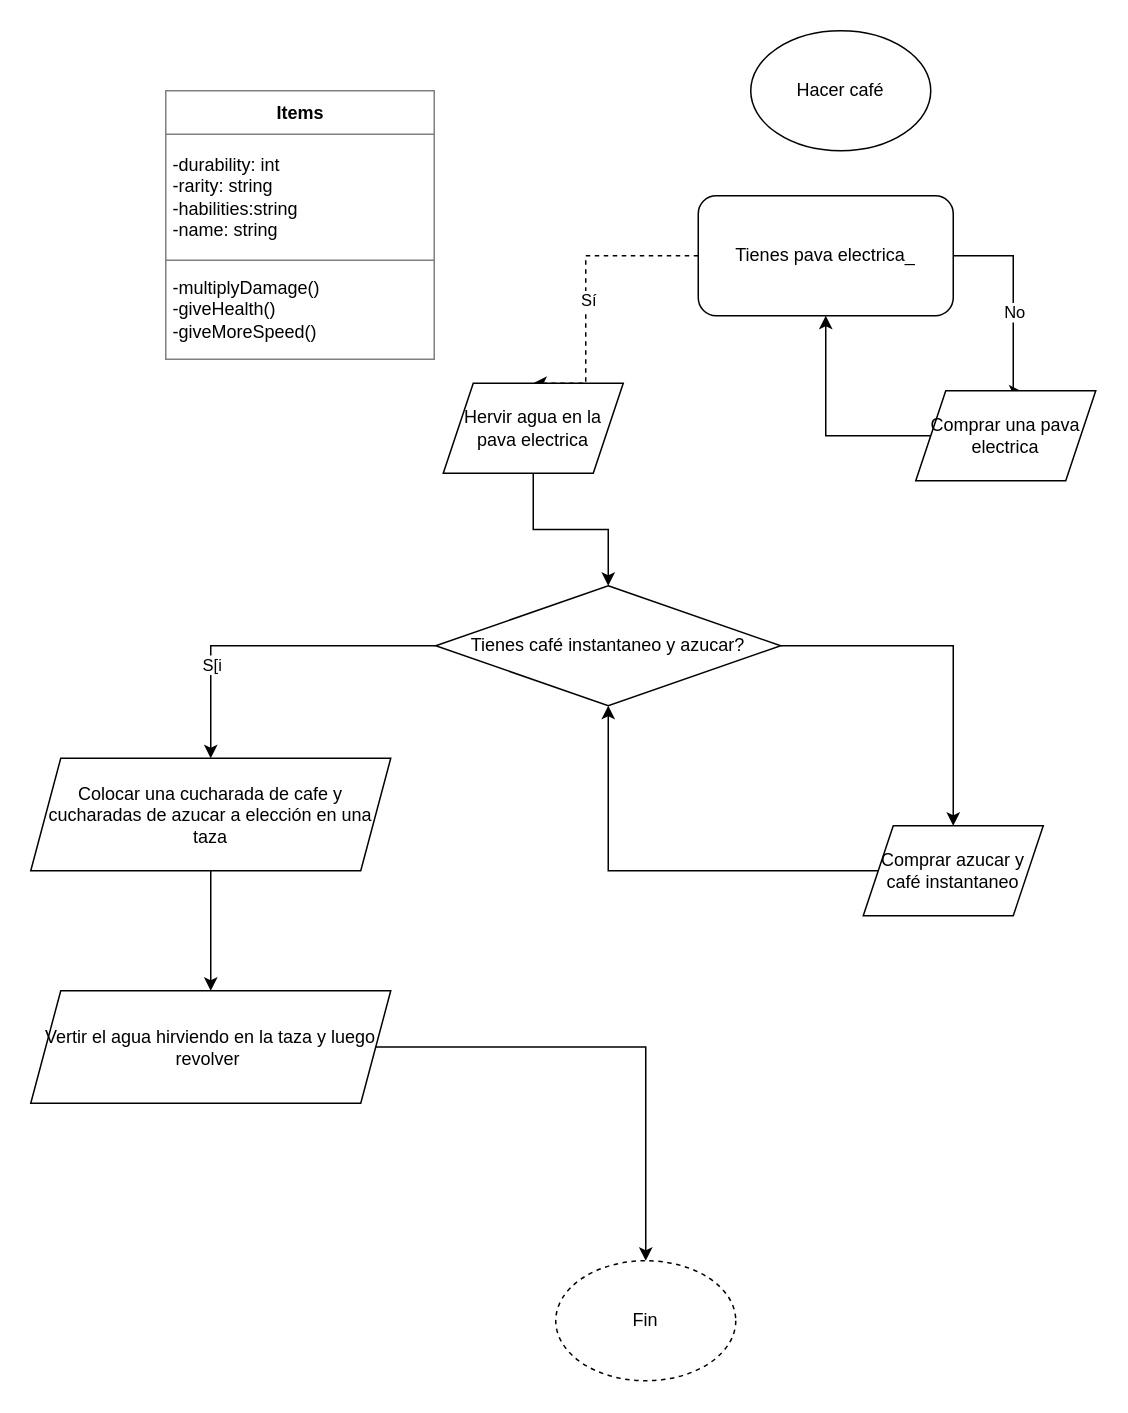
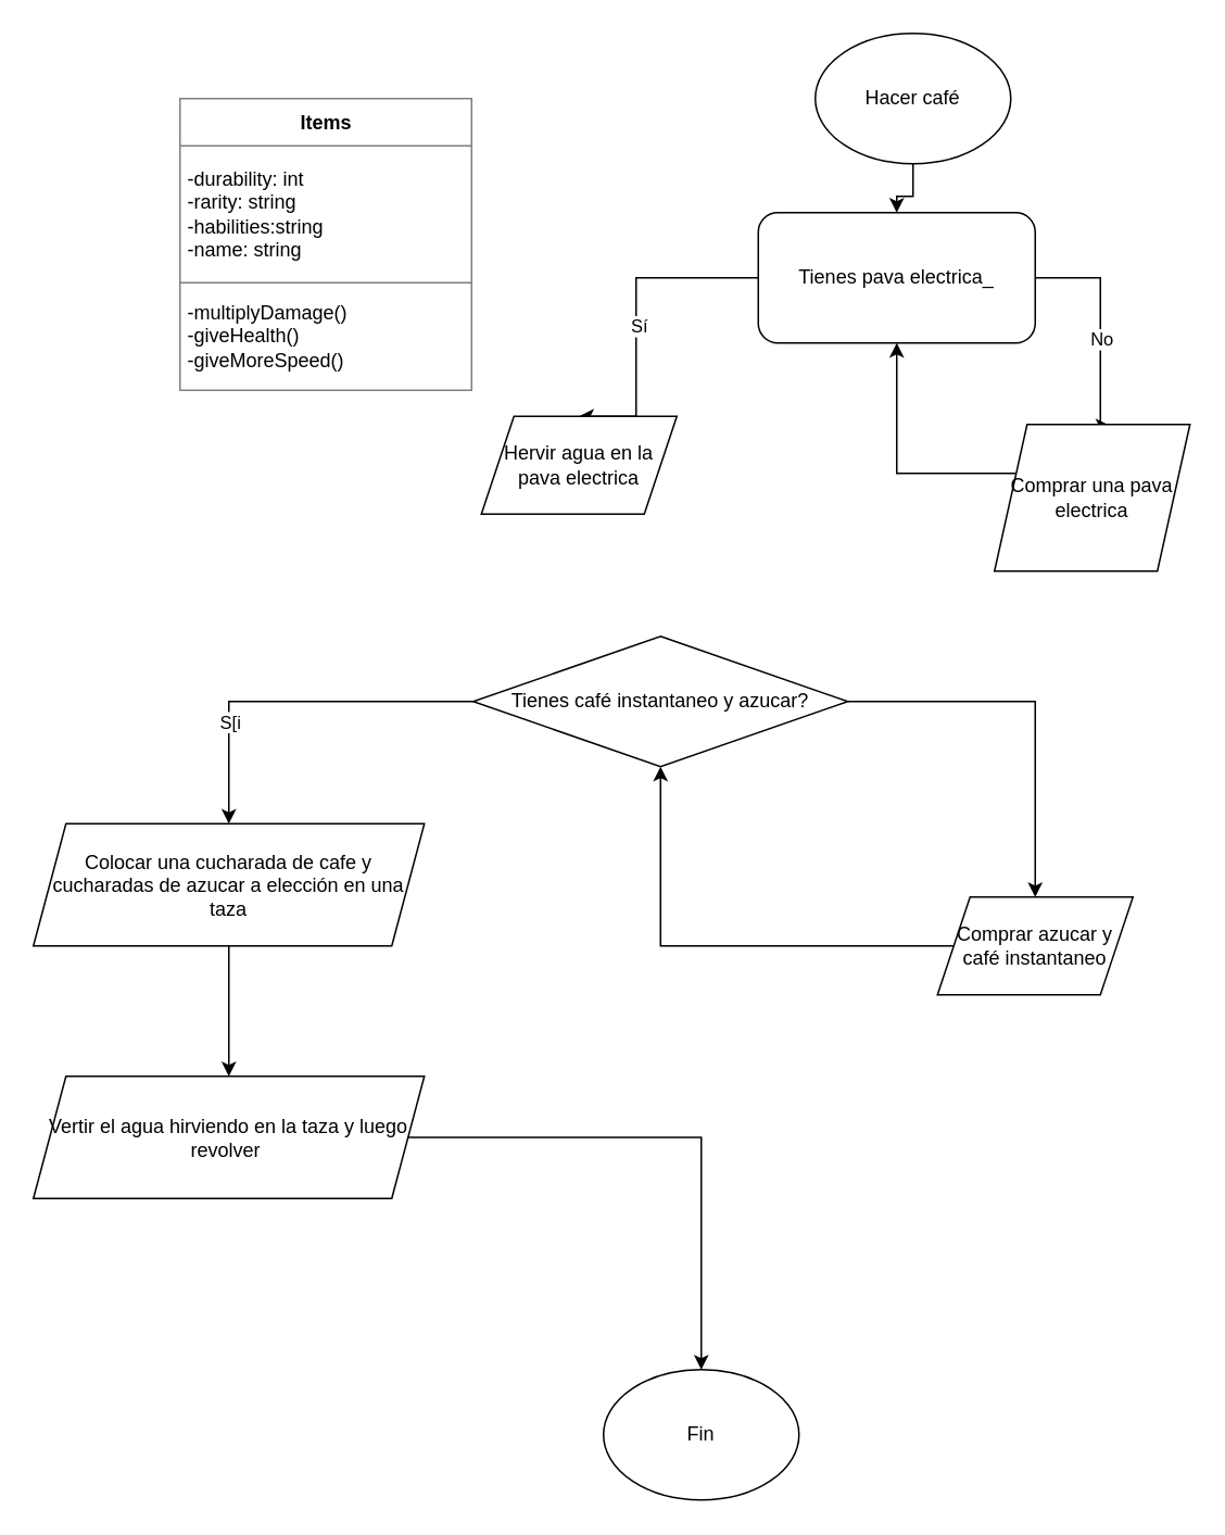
+ <mxCell id="3" value="" style="edgeStyle=orthogonalEdgeStyle;rounded=0;orthogonalLoop=1;jettySize=auto;html=1;" edge="1" parent="1" source="4" target="9"><mxGeometry relative="1" as="geometry" /></mxCell>
- <mxCell id="7" style="edgeStyle=orthogonalEdgeStyle;rounded=0;orthogonalLoop=1;jettySize=auto;html=1;exitX=0;exitY=0.5;exitDx=0;exitDy=0;entryX=0.5;entryY=0;entryDx=0;entryDy=0;dashed=1;" edge="1" parent="1" source="9" target="11"><mxGeometry relative="1" as="geometry"><mxPoint x="390" y="340" as="targetPoint" /><Array as="points"><mxPoint x="390" y="170" /></Array></mxGeometry></mxCell>
+ <mxCell id="7" style="edgeStyle=orthogonalEdgeStyle;rounded=0;orthogonalLoop=1;jettySize=auto;html=1;exitX=0;exitY=0.5;exitDx=0;exitDy=0;entryX=0.5;entryY=0;entryDx=0;entryDy=0;" edge="1" parent="1" source="9" target="11"><mxGeometry relative="1" as="geometry"><mxPoint x="390" y="340" as="targetPoint" /><Array as="points"><mxPoint x="390" y="170" /></Array></mxGeometry></mxCell>
- <mxCell id="13" value="Comprar una pava electrica" style="shape=parallelogram;perimeter=parallelogramPerimeter;whiteSpace=wrap;html=1;fixedSize=1;" vertex="1" parent="1"><mxGeometry x="610" y="260" width="120" height="60" as="geometry" /></mxCell>
+ <mxCell id="13" value="Comprar una pava electrica" style="shape=parallelogram;perimeter=parallelogramPerimeter;whiteSpace=wrap;html=1;fixedSize=1;" vertex="1" parent="1"><mxGeometry x="610" y="260" width="120" height="90" as="geometry" /></mxCell>
- <mxCell id="10" value="" style="edgeStyle=orthogonalEdgeStyle;rounded=0;orthogonalLoop=1;jettySize=auto;html=1;" edge="1" parent="1" source="11" target="17"><mxGeometry relative="1" as="geometry" /></mxCell>
- <mxCell id="24" value="Fin" style="ellipse;whiteSpace=wrap;html=1;dashed=1;" vertex="1" parent="1"><mxGeometry x="370" y="840" width="120" height="80" as="geometry" /></mxCell>
+ <mxCell id="24" value="Fin" style="ellipse;whiteSpace=wrap;html=1;" vertex="1" parent="1"><mxGeometry x="370" y="840" width="120" height="80" as="geometry" /></mxCell>
